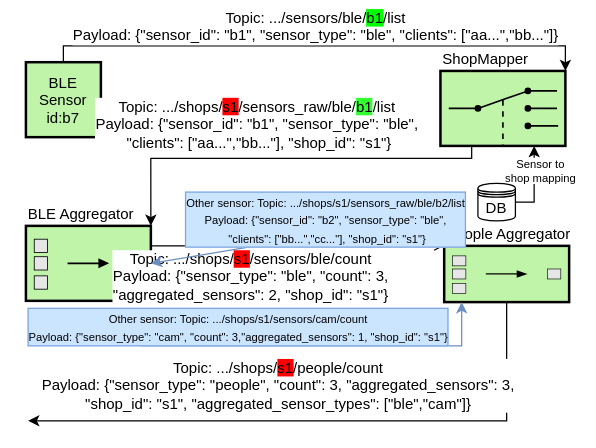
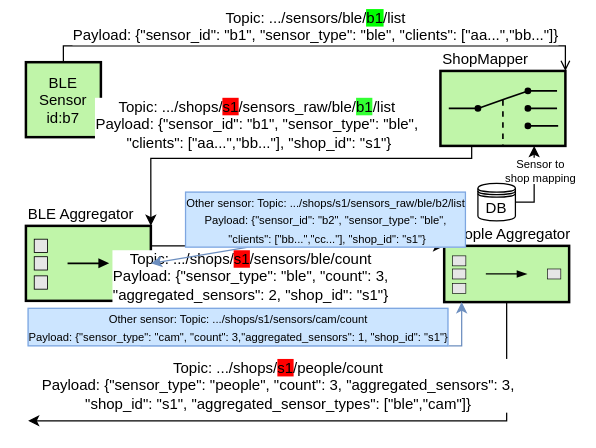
- <mxCell id="2" style="edgeStyle=orthogonalEdgeStyle;rounded=0;orthogonalLoop=1;jettySize=auto;html=1;fontSize=12;entryX=1;entryY=0;entryDx=0;entryDy=0;entryPerimeter=0;exitX=0.5;exitY=0;exitDx=0;exitDy=0;" parent="1" source="4" target="5" edge="1"><mxGeometry relative="1" as="geometry"><Array as="points"><mxPoint x="50" y="20" /><mxPoint x="452" y="20" /></Array></mxGeometry></mxCell>
+ <mxCell id="2" style="edgeStyle=orthogonalEdgeStyle;rounded=0;orthogonalLoop=1;jettySize=auto;html=1;fontSize=12;entryX=1;entryY=0;entryDx=0;entryDy=0;entryPerimeter=0;exitX=0.5;exitY=0;exitDx=0;exitDy=0;endArrow=open;" parent="1" source="4" target="5" edge="1"><mxGeometry relative="1" as="geometry"><Array as="points"><mxPoint x="50" y="20" /><mxPoint x="452" y="20" /></Array></mxGeometry></mxCell>
- <mxCell id="9" style="edgeStyle=orthogonalEdgeStyle;rounded=0;orthogonalLoop=1;jettySize=auto;html=1;fontSize=12;entryX=0;entryY=0;entryDx=0;entryDy=0;entryPerimeter=0;exitX=1;exitY=1;exitDx=0;exitDy=0;exitPerimeter=0;endArrow=open;" parent="1" source="6" target="13" edge="1"><mxGeometry relative="1" as="geometry"><Array as="points"><mxPoint x="120" y="180" /></Array><mxPoint x="120" y="169" as="sourcePoint" /></mxGeometry></mxCell>
+ <mxCell id="9" style="edgeStyle=orthogonalEdgeStyle;rounded=0;orthogonalLoop=1;jettySize=auto;html=1;fontSize=12;entryX=0;entryY=0;entryDx=0;entryDy=0;entryPerimeter=0;exitX=1;exitY=1;exitDx=0;exitDy=0;exitPerimeter=0;" parent="1" source="6" target="13" edge="1"><mxGeometry relative="1" as="geometry"><Array as="points"><mxPoint x="120" y="180" /></Array><mxPoint x="120" y="169" as="sourcePoint" /></mxGeometry></mxCell>
